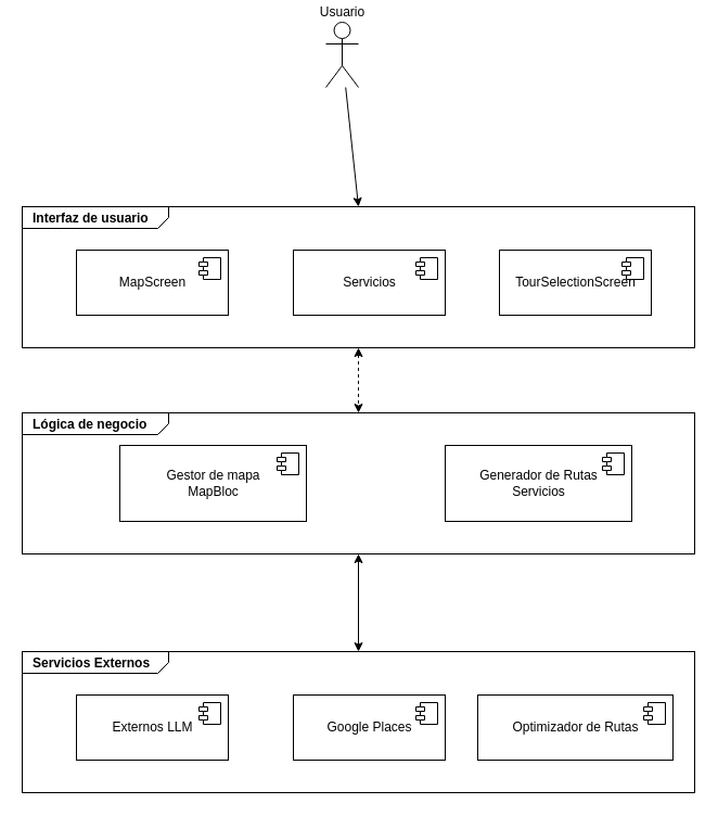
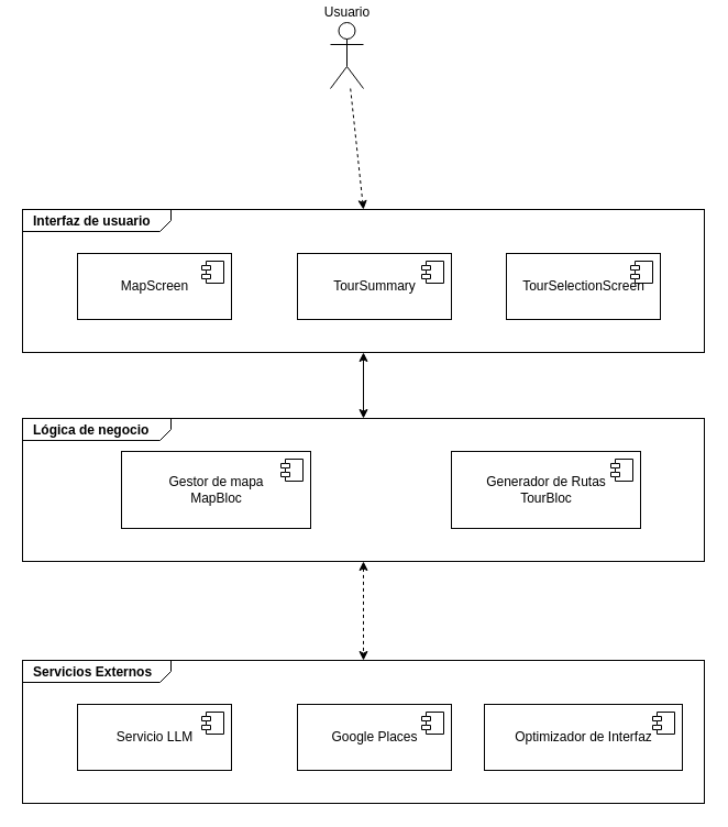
- <mxCell id="7" style="edgeStyle=none;html=1;entryX=0.5;entryY=0;entryDx=0;entryDy=0;entryPerimeter=0;" parent="1" source="8" target="6" edge="1"><mxGeometry relative="1" as="geometry" /></mxCell>
+ <mxCell id="7" style="edgeStyle=none;html=1;entryX=0.5;entryY=0;entryDx=0;entryDy=0;entryPerimeter=0;dashed=1;" parent="1" source="8" target="6" edge="1"><mxGeometry relative="1" as="geometry" /></mxCell>
- <mxCell id="9" value="Servicios" style="html=1;dropTarget=0;" parent="1" vertex="1"><mxGeometry x="270" y="230" width="140" height="60" as="geometry" /></mxCell>
+ <mxCell id="9" value="TourSummary" style="html=1;dropTarget=0;" parent="1" vertex="1"><mxGeometry x="270" y="230" width="140" height="60" as="geometry" /></mxCell>
- <mxCell id="5" value="" style="edgeStyle=none;html=1;startArrow=classic;startFill=1;dashed=1;" edge="1" parent="1" source="6" target="4"><mxGeometry relative="1" as="geometry" /></mxCell>
+ <mxCell id="5" value="" style="edgeStyle=none;html=1;startArrow=classic;startFill=1;" edge="1" parent="1" source="6" target="4"><mxGeometry relative="1" as="geometry" /></mxCell>
- <mxCell id="15" value="Generador de Rutas&lt;br&gt;Servicios" style="html=1;dropTarget=0;" parent="1" vertex="1"><mxGeometry x="410" y="410" width="172" height="70" as="geometry" /></mxCell>
+ <mxCell id="15" value="Generador de Rutas&lt;br&gt;TourBloc" style="html=1;dropTarget=0;" parent="1" vertex="1"><mxGeometry x="410" y="410" width="172" height="70" as="geometry" /></mxCell>
- <mxCell id="3" value="" style="edgeStyle=none;html=1;startArrow=classic;startFill=1;" edge="1" parent="1" source="4" target="2"><mxGeometry relative="1" as="geometry" /></mxCell>
+ <mxCell id="3" value="" style="edgeStyle=none;html=1;startArrow=classic;startFill=1;dashed=1;" edge="1" parent="1" source="4" target="2"><mxGeometry relative="1" as="geometry" /></mxCell>
- <mxCell id="21" value="Externos LLM" style="html=1;dropTarget=0;" parent="1" vertex="1"><mxGeometry x="70" y="640" width="140" height="60" as="geometry" /></mxCell>
+ <mxCell id="21" value="Servicio LLM" style="html=1;dropTarget=0;" parent="1" vertex="1"><mxGeometry x="70" y="640" width="140" height="60" as="geometry" /></mxCell>
- <mxCell id="23" value="Optimizador de Rutas" style="html=1;dropTarget=0;" parent="1" vertex="1"><mxGeometry x="440" y="640" width="180" height="60" as="geometry" /></mxCell>
+ <mxCell id="23" value="Optimizador de Interfaz" style="html=1;dropTarget=0;" parent="1" vertex="1"><mxGeometry x="440" y="640" width="180" height="60" as="geometry" /></mxCell>
